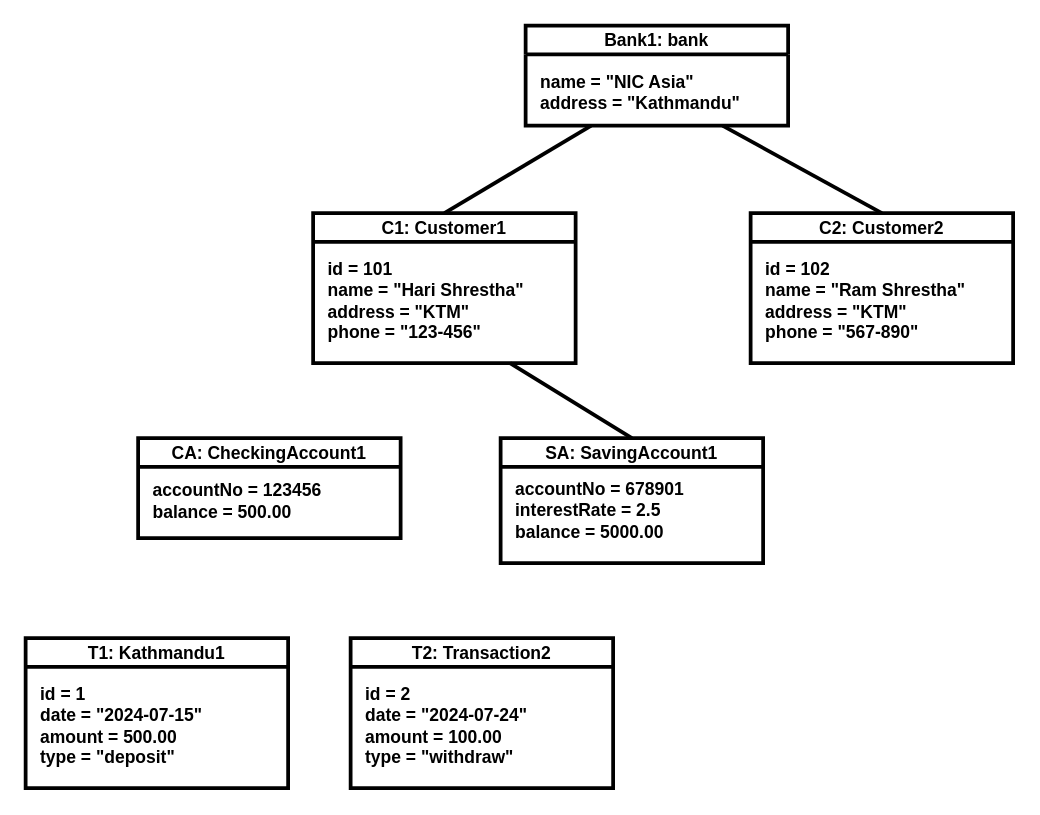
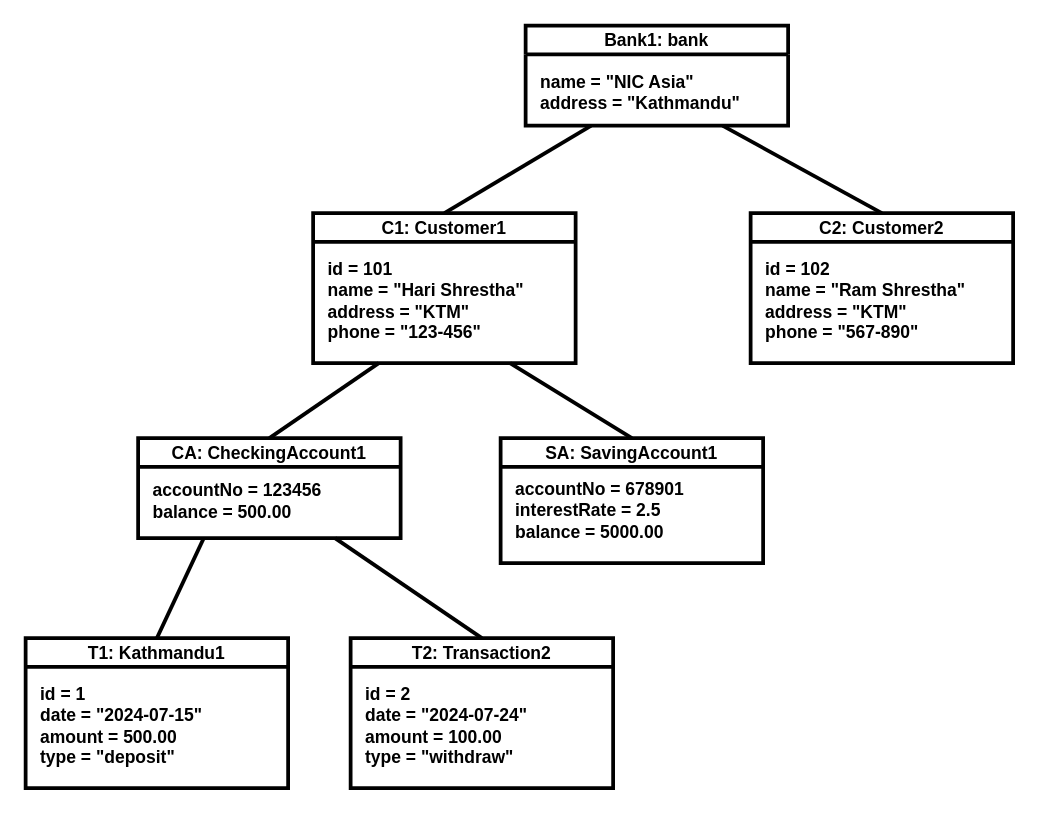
+ <mxCell id="19" value="" style="endArrow=none;html=1;rounded=0;strokeWidth=3;entryX=0.25;entryY=1;entryDx=0;entryDy=0;exitX=0.5;exitY=0;exitDx=0;exitDy=0;" edge="1" parent="1" source="8" target="4"><mxGeometry width="50" height="50" relative="1" as="geometry"><mxPoint x="160" y="300" as="sourcePoint" /><mxPoint x="210" y="250" as="targetPoint" /></mxGeometry></mxCell>
+ <mxCell id="17" value="" style="endArrow=none;html=1;rounded=0;strokeWidth=3;entryX=0.25;entryY=1;entryDx=0;entryDy=0;exitX=0.5;exitY=0;exitDx=0;exitDy=0;" edge="1" parent="1" source="12" target="8"><mxGeometry width="50" height="50" relative="1" as="geometry"><mxPoint x="20" y="400" as="sourcePoint" /><mxPoint x="70" y="350" as="targetPoint" /></mxGeometry></mxCell>
+ <mxCell id="16" value="" style="endArrow=none;html=1;rounded=0;strokeWidth=3;entryX=0.75;entryY=1;entryDx=0;entryDy=0;exitX=0.5;exitY=0;exitDx=0;exitDy=0;" edge="1" parent="1" source="14" target="8"><mxGeometry width="50" height="50" relative="1" as="geometry"><mxPoint x="10" y="390" as="sourcePoint" /><mxPoint x="60" y="340" as="targetPoint" /></mxGeometry></mxCell>
